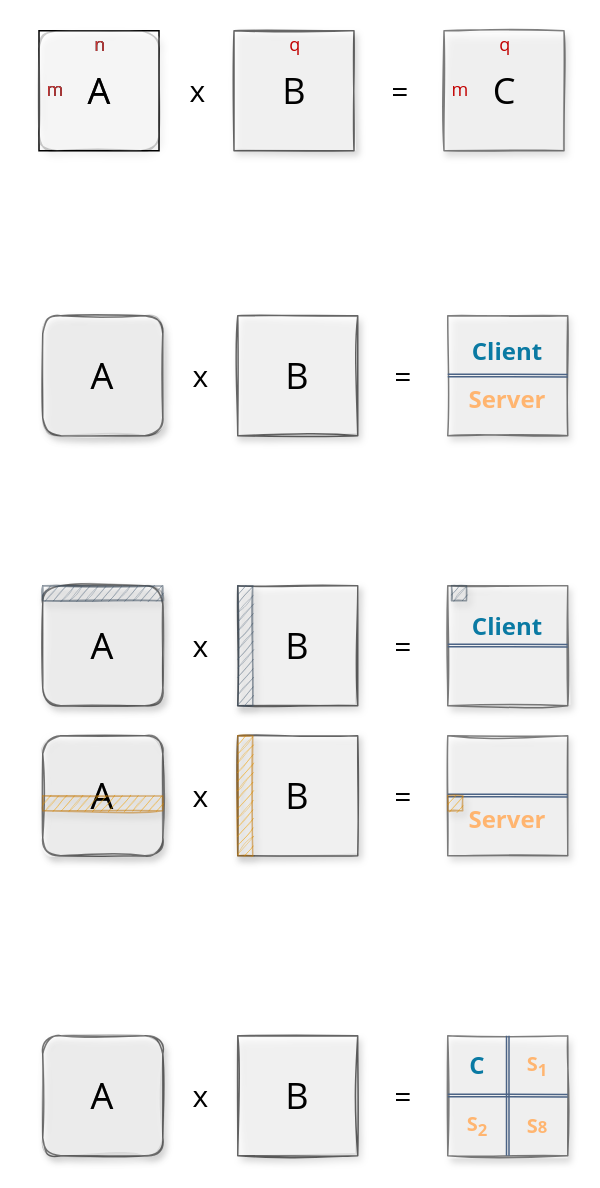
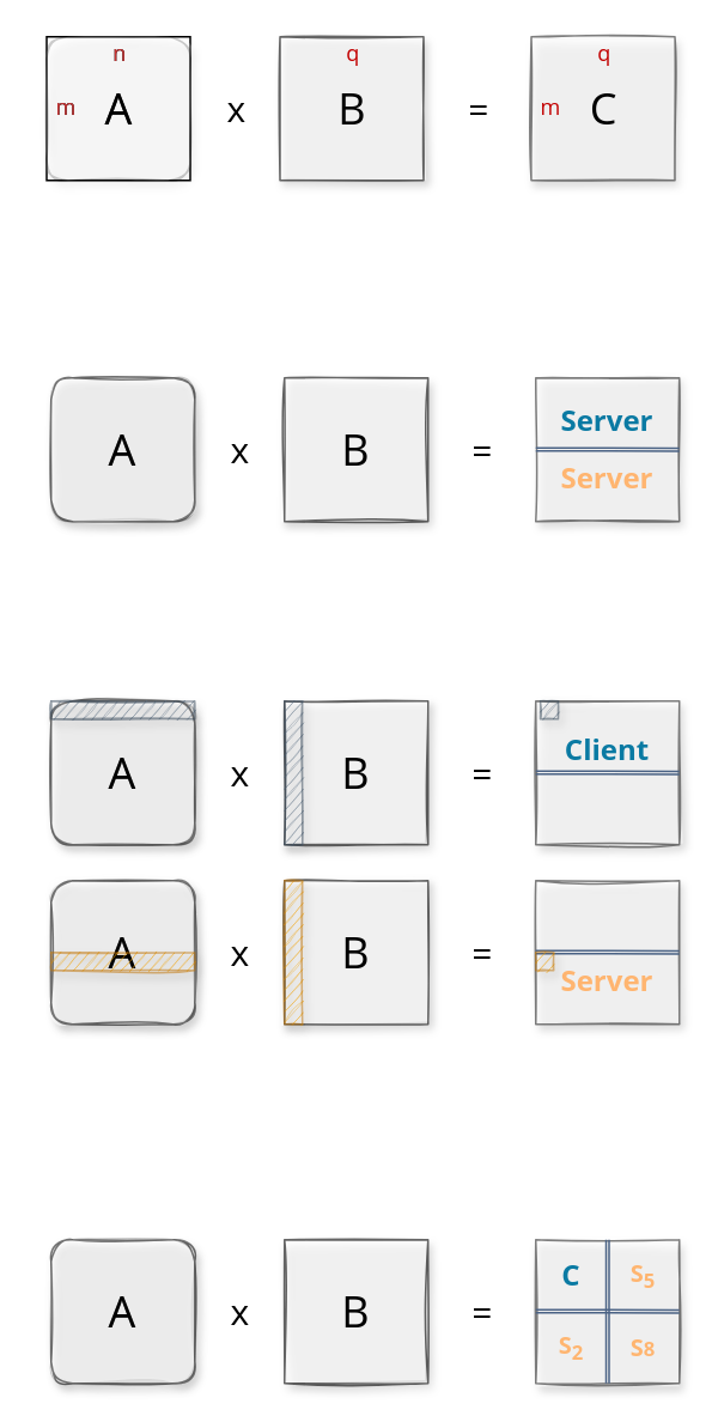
- <mxCell id="40" value="&lt;pre&gt;&lt;font face=&quot;Open Sans&quot; data-font-src=&quot;https://fonts.googleapis.com/css?family=Open+Sans&quot; size=&quot;1&quot; color=&quot;#0a7aa3&quot;&gt;&lt;b style=&quot;font-size: 16px&quot;&gt;Client&lt;/b&gt;&lt;/font&gt;&lt;/pre&gt;&lt;pre&gt;&lt;font face=&quot;Open Sans&quot; data-font-src=&quot;https://fonts.googleapis.com/css?family=Open+Sans&quot; color=&quot;#ffb570&quot; size=&quot;1&quot;&gt;&lt;b style=&quot;font-size: 16px&quot;&gt;Server&lt;/b&gt;&lt;/font&gt;&lt;/pre&gt;" style="whiteSpace=wrap;html=1;aspect=fixed;rounded=0;shadow=1;sketch=1;glass=0;opacity=50;" parent="1" vertex="1"><mxGeometry x="298" y="210" width="80" height="80" as="geometry" /></mxCell>
+ <mxCell id="40" value="&lt;pre&gt;&lt;font face=&quot;Open Sans&quot; data-font-src=&quot;https://fonts.googleapis.com/css?family=Open+Sans&quot; size=&quot;1&quot; color=&quot;#0a7aa3&quot;&gt;&lt;b style=&quot;font-size: 16px&quot;&gt;Server&lt;/b&gt;&lt;/font&gt;&lt;/pre&gt;&lt;pre&gt;&lt;font face=&quot;Open Sans&quot; data-font-src=&quot;https://fonts.googleapis.com/css?family=Open+Sans&quot; color=&quot;#ffb570&quot; size=&quot;1&quot;&gt;&lt;b style=&quot;font-size: 16px&quot;&gt;Server&lt;/b&gt;&lt;/font&gt;&lt;/pre&gt;" style="whiteSpace=wrap;html=1;aspect=fixed;rounded=0;shadow=1;sketch=1;glass=0;opacity=50;" parent="1" vertex="1"><mxGeometry x="298" y="210" width="80" height="80" as="geometry" /></mxCell>
- <mxCell id="53" value="&lt;pre&gt;&lt;font color=&quot;#ffb570&quot; face=&quot;open sans&quot;&gt;&lt;span style=&quot;font-size: 13.333px&quot;&gt;&lt;b&gt;S&lt;sub&gt;1&lt;/sub&gt;&lt;/b&gt;&lt;/span&gt;&lt;/font&gt;&lt;/pre&gt;" style="text;html=1;strokeColor=none;fillColor=none;align=center;verticalAlign=middle;whiteSpace=wrap;rounded=0;" vertex="1" parent="1"><mxGeometry x="338" y="700" width="40" height="20" as="geometry" /></mxCell>
+ <mxCell id="53" value="&lt;pre&gt;&lt;font color=&quot;#ffb570&quot; face=&quot;open sans&quot;&gt;&lt;span style=&quot;font-size: 13.333px&quot;&gt;&lt;b&gt;S&lt;sub&gt;5&lt;/sub&gt;&lt;/b&gt;&lt;/span&gt;&lt;/font&gt;&lt;/pre&gt;" style="text;html=1;strokeColor=none;fillColor=none;align=center;verticalAlign=middle;whiteSpace=wrap;rounded=0;" vertex="1" parent="1"><mxGeometry x="338" y="700" width="40" height="20" as="geometry" /></mxCell>
